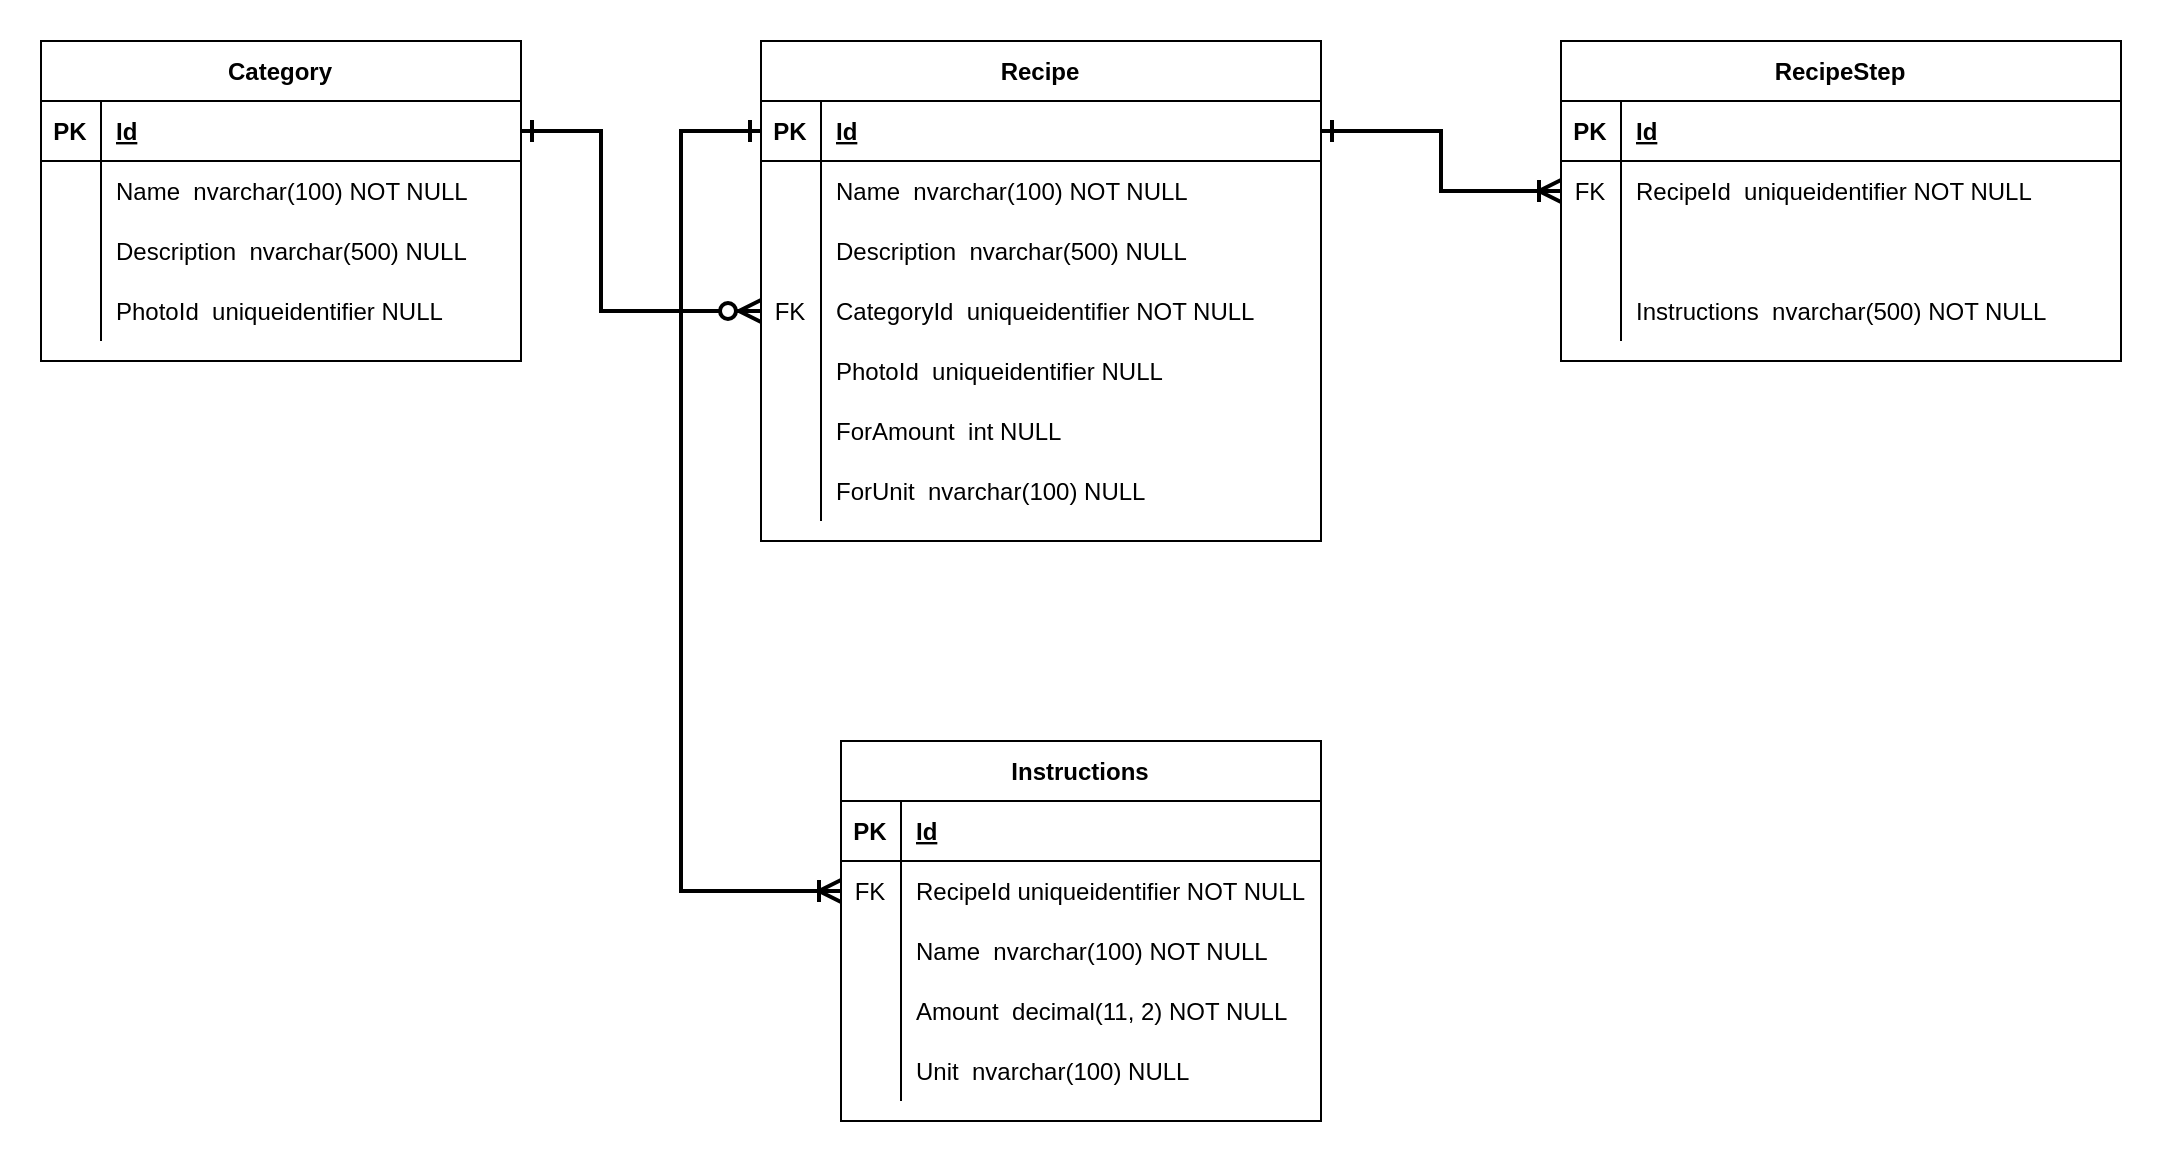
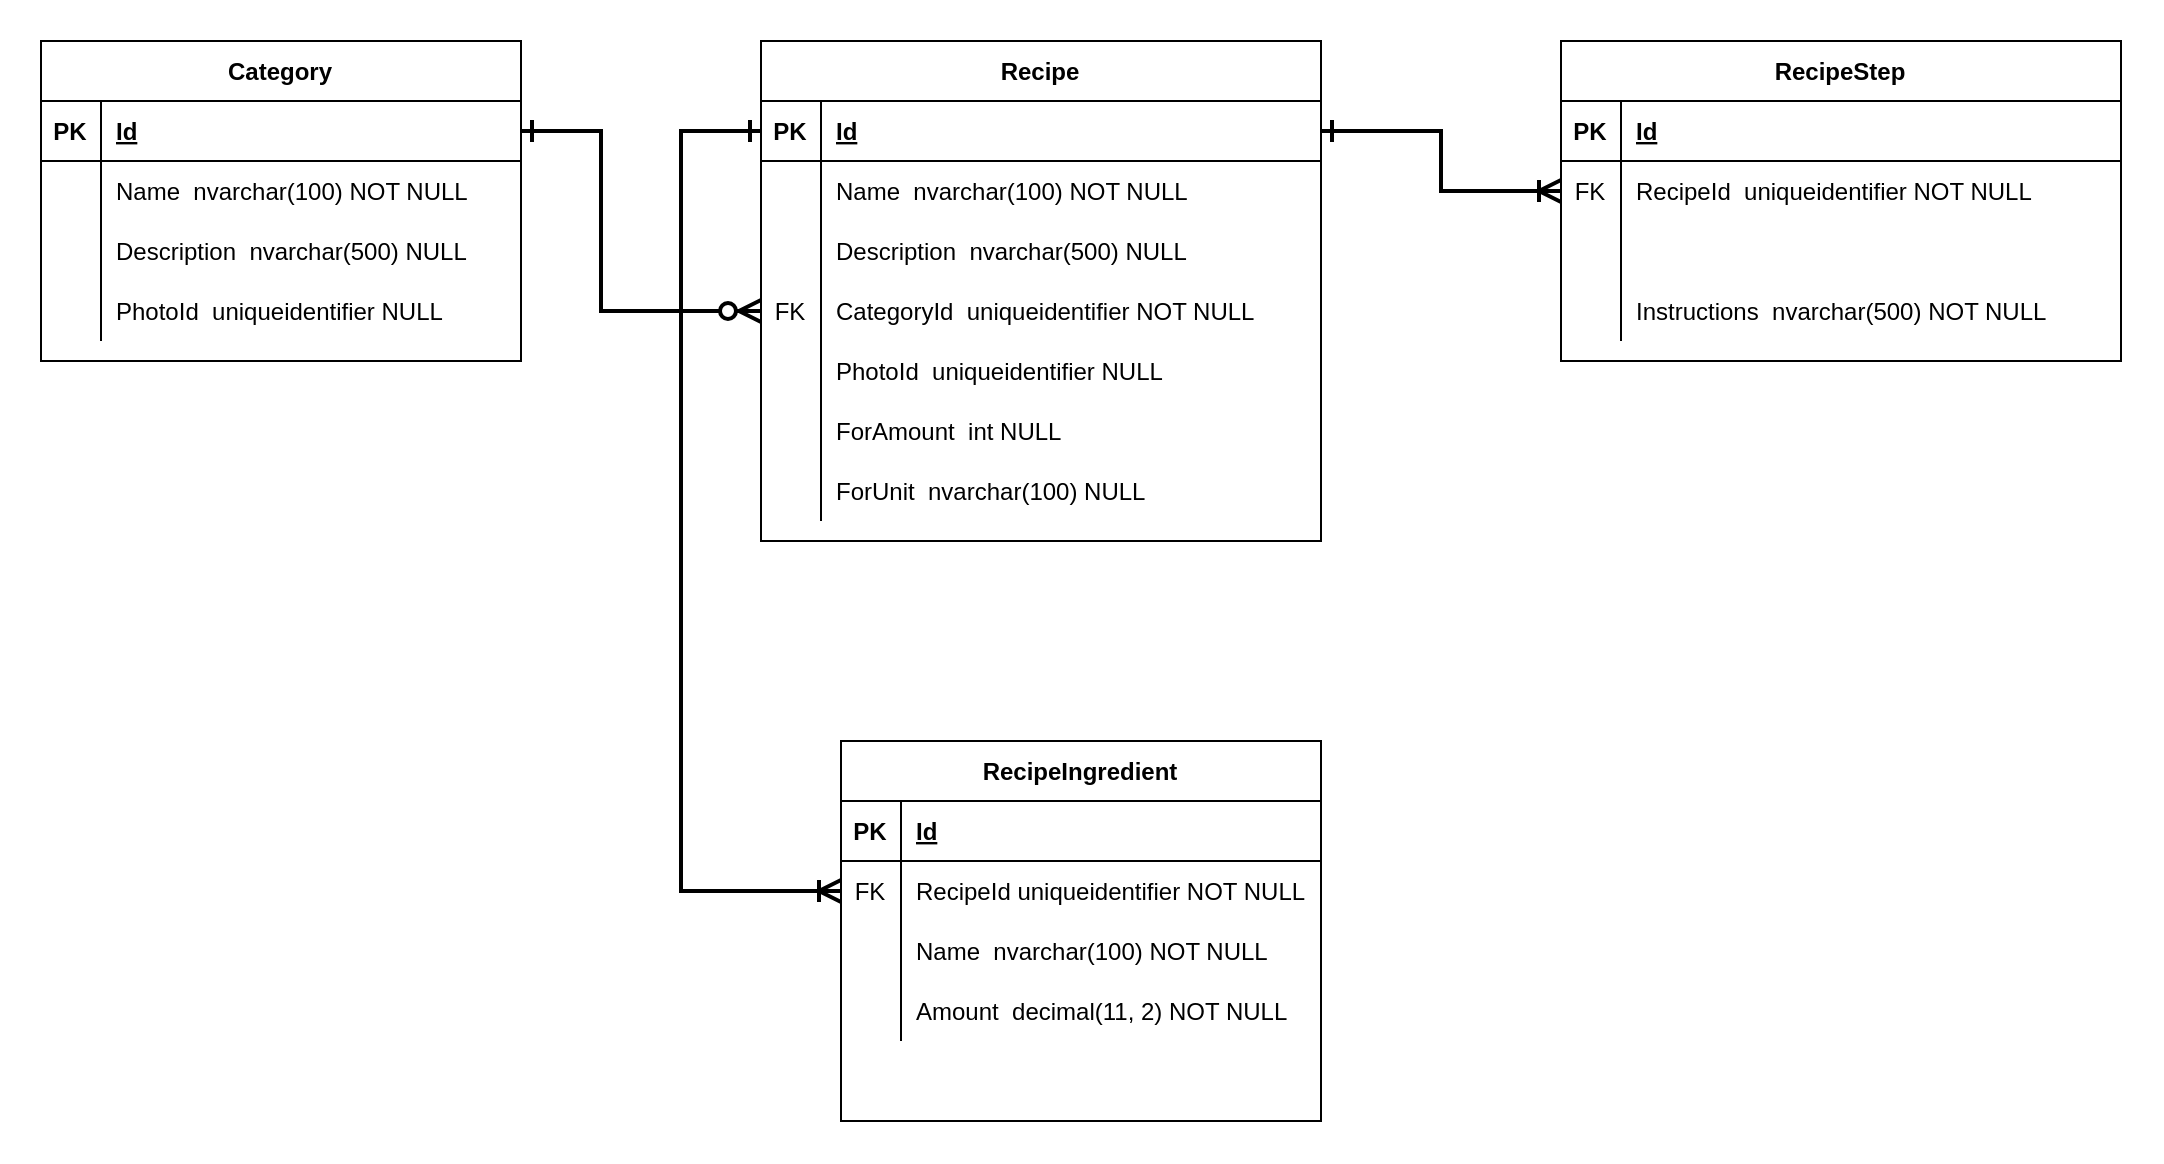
- <mxCell id="37" value="Instructions" style="shape=table;startSize=30;container=1;collapsible=1;childLayout=tableLayout;fixedRows=1;rowLines=0;fontStyle=1;align=center;resizeLast=1;" parent="1" vertex="1"><mxGeometry x="420" y="370" width="240" height="190" as="geometry" /></mxCell>
+ <mxCell id="37" value="RecipeIngredient" style="shape=table;startSize=30;container=1;collapsible=1;childLayout=tableLayout;fixedRows=1;rowLines=0;fontStyle=1;align=center;resizeLast=1;" parent="1" vertex="1"><mxGeometry x="420" y="370" width="240" height="190" as="geometry" /></mxCell>
- <mxCell id="52" value="Unit  nvarchar(100) NULL" style="shape=partialRectangle;connectable=0;fillColor=none;top=0;left=0;bottom=0;right=0;align=left;spacingLeft=6;overflow=hidden;" parent="50" vertex="1"><mxGeometry x="30" width="210" height="30" as="geometry" /></mxCell>
